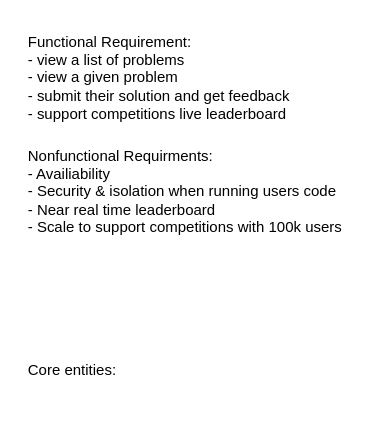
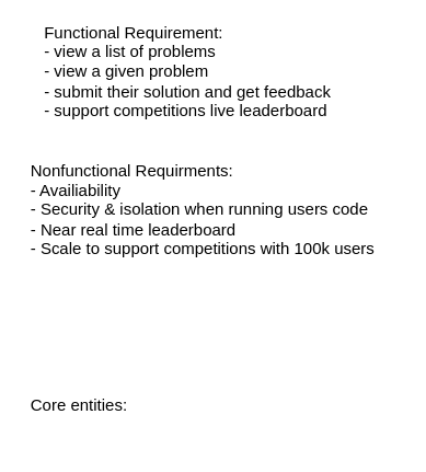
- <mxCell id="2" value="Functional Requirement:&lt;div&gt;- view a list of problems&lt;/div&gt;&lt;div&gt;- view a given problem&lt;/div&gt;&lt;div&gt;- submit their solution and get feedback&lt;/div&gt;&lt;div&gt;- support competitions live leaderboard&lt;/div&gt;" style="text;html=1;align=left;verticalAlign=middle;resizable=0;points=[];autosize=1;strokeColor=none;fillColor=none;" parent="1" vertex="1"><mxGeometry x="20" y="20" width="227" height="84" as="geometry" /></mxCell>
+ <mxCell id="2" value="Functional Requirement:&lt;div&gt;- view a list of problems&lt;/div&gt;&lt;div&gt;- view a given problem&lt;/div&gt;&lt;div&gt;- submit their solution and get feedback&lt;/div&gt;&lt;div&gt;- support competitions live leaderboard&lt;/div&gt;" style="text;html=1;align=left;verticalAlign=middle;resizable=0;points=[];autosize=1;strokeColor=none;fillColor=none;" parent="1" vertex="1"><mxGeometry x="30" y="10" width="227" height="84" as="geometry" /></mxCell>
